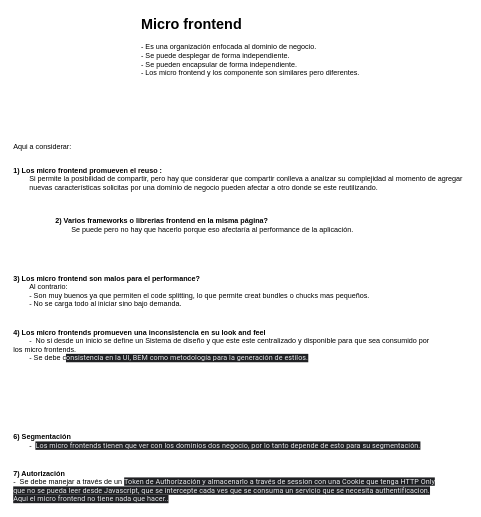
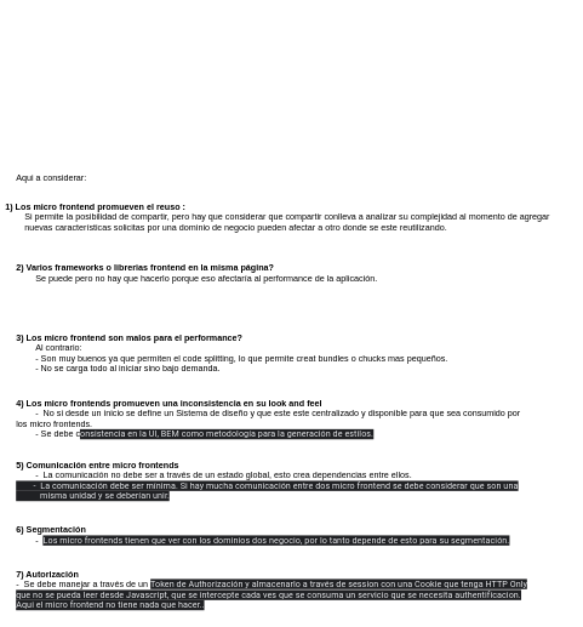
- <mxCell id="2" value="&lt;h1&gt;Micro frontend&lt;/h1&gt;&lt;p&gt;- Es una organización enfocada al dominio de negocio.&lt;br&gt;&lt;span&gt;&lt;/span&gt;- Se puede desplegar de forma independiente.&lt;br&gt;&lt;span&gt;&lt;/span&gt;- Se pueden encapsular de forma independiente.&lt;br&gt;&lt;span&gt;&lt;/span&gt;- Los micro frontend y los componente son similares pero diferentes.&lt;br&gt;&lt;/p&gt;" style="text;html=1;strokeColor=none;fillColor=none;spacing=5;spacingTop=-20;whiteSpace=wrap;overflow=hidden;rounded=0;" parent="1" vertex="1"><mxGeometry x="230" y="20" width="410" height="120" as="geometry" /></mxCell>
- <mxCell id="3" value="&lt;b&gt;1) Los micro frontend promueven el reuso :&lt;/b&gt;&lt;br&gt;&lt;span style=&quot;white-space: pre&quot;&gt;&lt;span style=&quot;white-space: pre&quot;&gt;&#09;&lt;/span&gt;Si permite la posibilidad de compartir, pero hay que considerar que compartir conlleva a analizar su complejidad al momento de agregar&lt;br/&gt;&lt;span style=&quot;white-space: pre&quot;&gt;&#09;&lt;/span&gt;nuevas características solicitas por una dominio de negocio pueden afectar a otro donde se este reutilizando.&lt;/span&gt;" style="text;html=1;strokeColor=none;fillColor=none;align=left;verticalAlign=middle;whiteSpace=wrap;rounded=0;" parent="1" vertex="1"><mxGeometry x="20" y="280" width="760" height="35" as="geometry" /></mxCell>
+ <mxCell id="3" value="&lt;b&gt;1) Los micro frontend promueven el reuso :&lt;/b&gt;&lt;br&gt;&lt;span style=&quot;white-space: pre&quot;&gt;&lt;span style=&quot;white-space: pre&quot;&gt;&#09;&lt;/span&gt;Si permite la posibilidad de compartir, pero hay que considerar que compartir conlleva a analizar su complejidad al momento de agregar&lt;br/&gt;&lt;span style=&quot;white-space: pre&quot;&gt;&#09;&lt;/span&gt;nuevas características solicitas por una dominio de negocio pueden afectar a otro donde se este reutilizando.&lt;/span&gt;" style="text;html=1;strokeColor=none;fillColor=none;align=left;verticalAlign=middle;whiteSpace=wrap;rounded=0;" parent="1" vertex="1"><mxGeometry x="5" y="280" width="760" height="35" as="geometry" /></mxCell>
- <mxCell id="5" value="&lt;b&gt;2) Varios frameworks o librerias frontend en la misma página?&lt;/b&gt;&lt;br&gt;&lt;span style=&quot;white-space: pre&quot;&gt;&#09;&lt;/span&gt;Se puede pero no hay que hacerlo porque eso afectaría al performance de la aplicación." style="text;html=1;strokeColor=none;fillColor=none;align=left;verticalAlign=middle;whiteSpace=wrap;rounded=0;" parent="1" vertex="1"><mxGeometry x="90" y="350" width="590" height="50" as="geometry" /></mxCell>
+ <mxCell id="5" value="&lt;b&gt;2) Varios frameworks o librerias frontend en la misma página?&lt;/b&gt;&lt;br&gt;&lt;span style=&quot;white-space: pre&quot;&gt;&#09;&lt;/span&gt;Se puede pero no hay que hacerlo porque eso afectaría al performance de la aplicación." style="text;html=1;strokeColor=none;fillColor=none;align=left;verticalAlign=middle;whiteSpace=wrap;rounded=0;" parent="1" vertex="1"><mxGeometry x="20" y="350" width="590" height="50" as="geometry" /></mxCell>
+ <mxCell id="8" value="&lt;b&gt;5) Comunicación entre micro frontends&lt;/b&gt;&lt;br&gt;&amp;nbsp;&lt;span style=&quot;white-space: pre&quot;&gt;&#09;&lt;/span&gt;-&amp;nbsp; La comunicación no debe ser a través de un estado global, esto crea dependencias entre ellos.&lt;br&gt;&lt;span style=&quot;color: rgb(232 , 234 , 237) ; font-family: &amp;#34;roboto&amp;#34; , &amp;#34;arial&amp;#34; , sans-serif ; letter-spacing: 0.1px ; text-align: center ; background-color: rgb(32 , 33 , 36)&quot;&gt;&lt;span style=&quot;white-space: pre&quot;&gt;&#09;&lt;/span&gt;-&amp;nbsp; La comunicación debe ser mínima. Si hay mucha comunicación entre dos micro frontend se debe considerar que son una &lt;span style=&quot;white-space: pre&quot;&gt;&#09;&lt;/span&gt;&amp;nbsp; &amp;nbsp;misma unidad y se deberían unir.&lt;/span&gt;" style="text;html=1;strokeColor=none;fillColor=none;align=left;verticalAlign=middle;whiteSpace=wrap;rounded=0;" parent="1" vertex="1"><mxGeometry x="20" y="630" width="710" height="60" as="geometry" /></mxCell>
